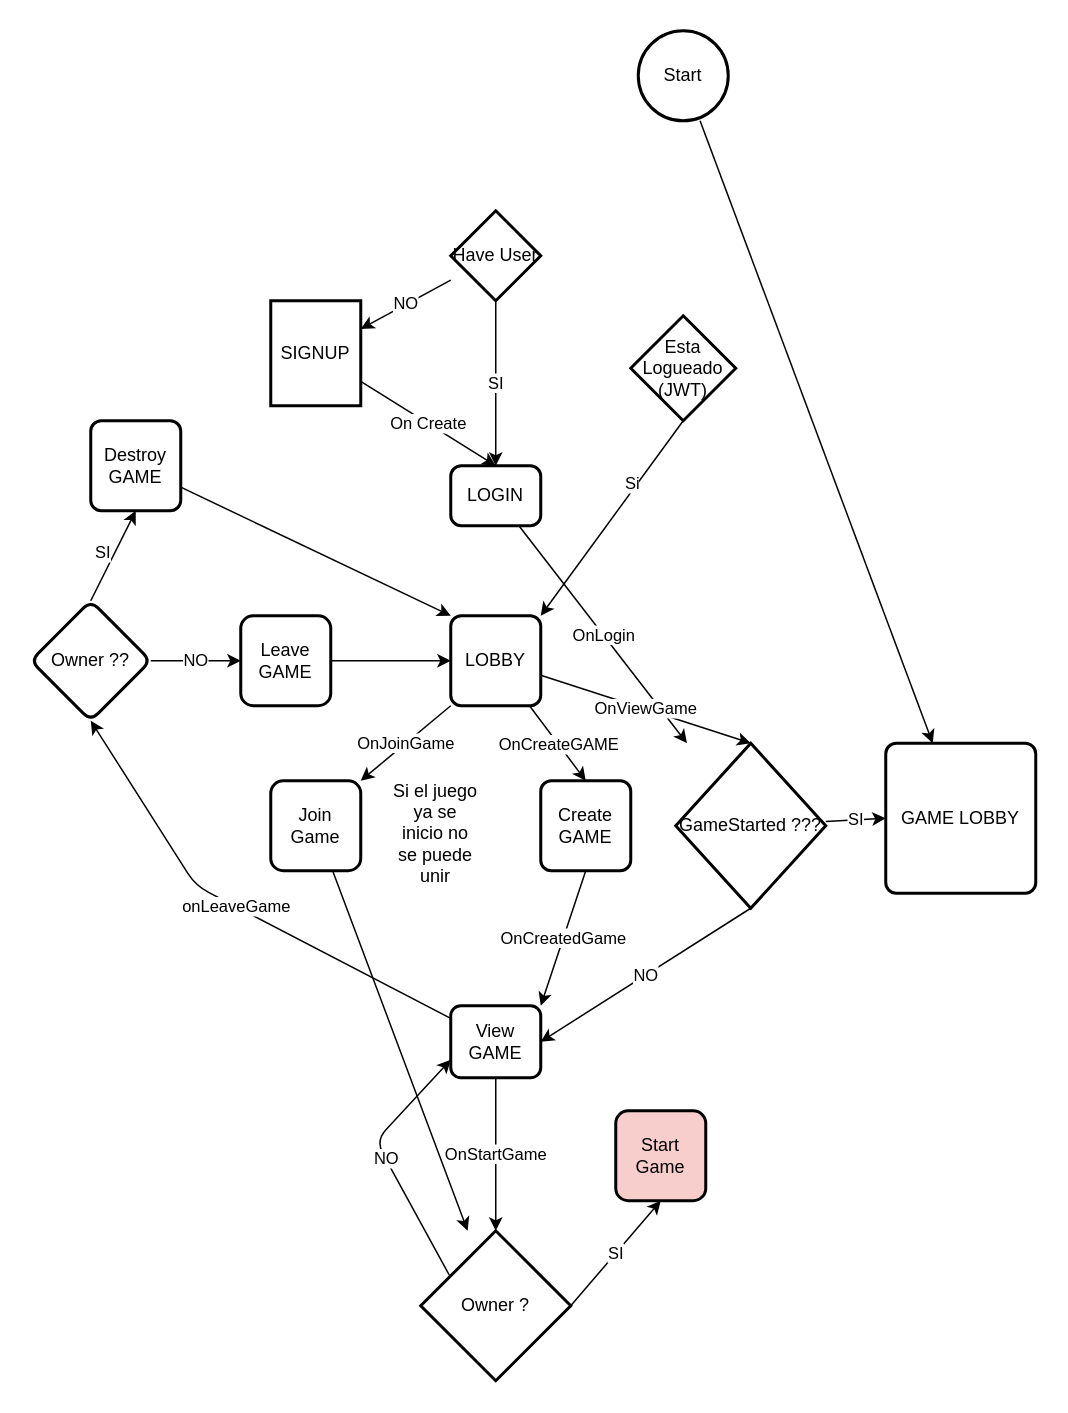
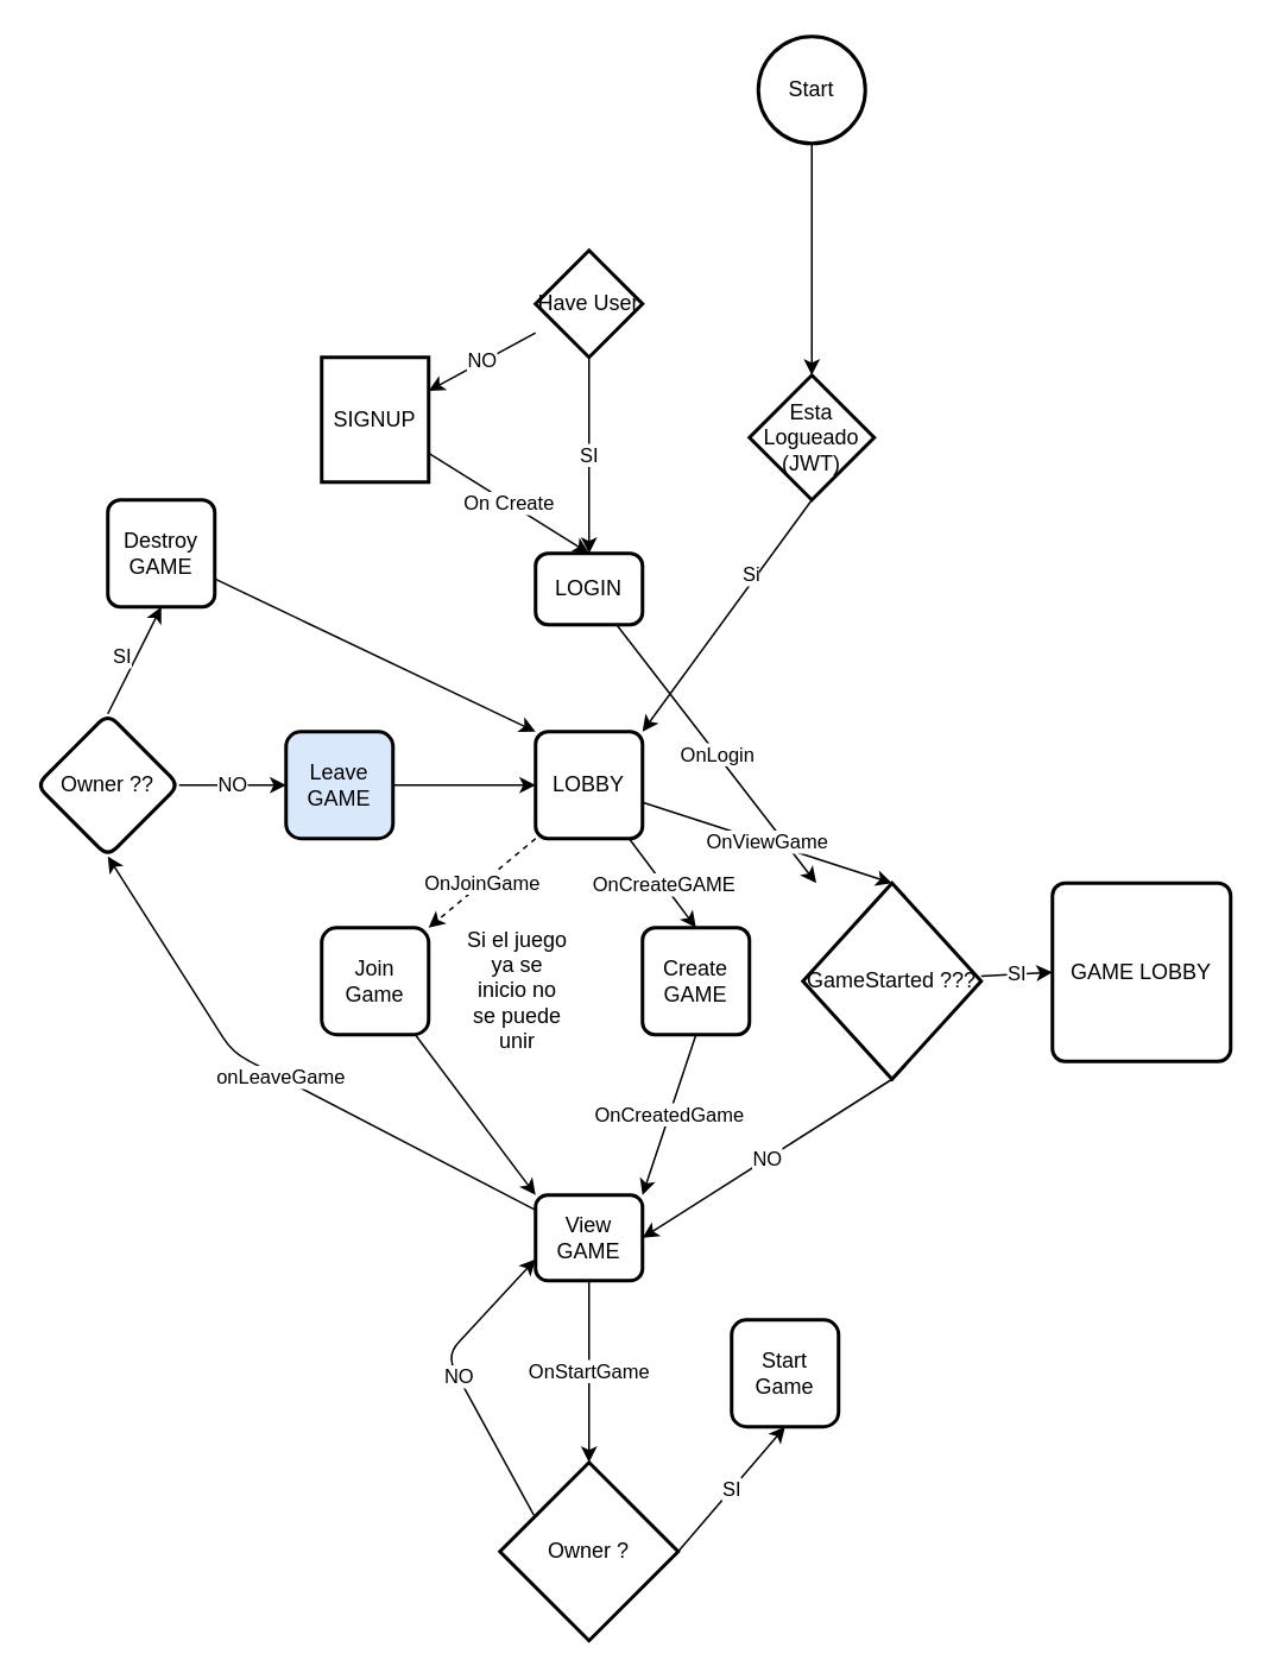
- <mxCell id="4" style="edgeStyle=none;html=1;" edge="1" parent="1" source="5" target="39"><mxGeometry relative="1" as="geometry" /></mxCell>
+ <mxCell id="4" style="edgeStyle=none;html=1;entryX=0.5;entryY=0;entryDx=0;entryDy=0;entryPerimeter=0;" edge="1" parent="1" source="5" target="35"><mxGeometry relative="1" as="geometry" /></mxCell>
- <mxCell id="23" value="Leave GAME" style="whiteSpace=wrap;html=1;rounded=1;arcSize=14;strokeWidth=2;" vertex="1" parent="1"><mxGeometry x="160" y="410" width="60" height="60" as="geometry" /></mxCell>
+ <mxCell id="23" value="Leave GAME" style="whiteSpace=wrap;html=1;rounded=1;arcSize=14;strokeWidth=2;fillColor=#dae8fc;" vertex="1" parent="1"><mxGeometry x="160" y="410" width="60" height="60" as="geometry" /></mxCell>
- <mxCell id="12" value="OnJoinGame" style="edgeStyle=none;html=1;entryX=1;entryY=0;entryDx=0;entryDy=0;exitX=0;exitY=1;exitDx=0;exitDy=0;" edge="1" parent="1" source="14" target="16"><mxGeometry relative="1" as="geometry"><mxPoint as="offset" /></mxGeometry></mxCell>
+ <mxCell id="12" value="OnJoinGame" style="edgeStyle=none;html=1;entryX=1;entryY=0;entryDx=0;entryDy=0;exitX=0;exitY=1;exitDx=0;exitDy=0;dashed=1;" edge="1" parent="1" source="14" target="16"><mxGeometry relative="1" as="geometry"><mxPoint as="offset" /></mxGeometry></mxCell>
- <mxCell id="15" style="edgeStyle=none;html=1;" edge="1" parent="1" source="16" target="32"><mxGeometry relative="1" as="geometry" /></mxCell>
+ <mxCell id="15" style="edgeStyle=none;html=1;entryX=0;entryY=0;entryDx=0;entryDy=0;" edge="1" parent="1" source="16" target="21"><mxGeometry relative="1" as="geometry" /></mxCell>
- <mxCell id="29" value="Start Game" style="whiteSpace=wrap;html=1;rounded=1;arcSize=14;strokeWidth=2;fillColor=#f8cecc;" vertex="1" parent="1"><mxGeometry x="410" y="740" width="60" height="60" as="geometry" /></mxCell>
+ <mxCell id="29" value="Start Game" style="whiteSpace=wrap;html=1;rounded=1;arcSize=14;strokeWidth=2;" vertex="1" parent="1"><mxGeometry x="410" y="740" width="60" height="60" as="geometry" /></mxCell>
